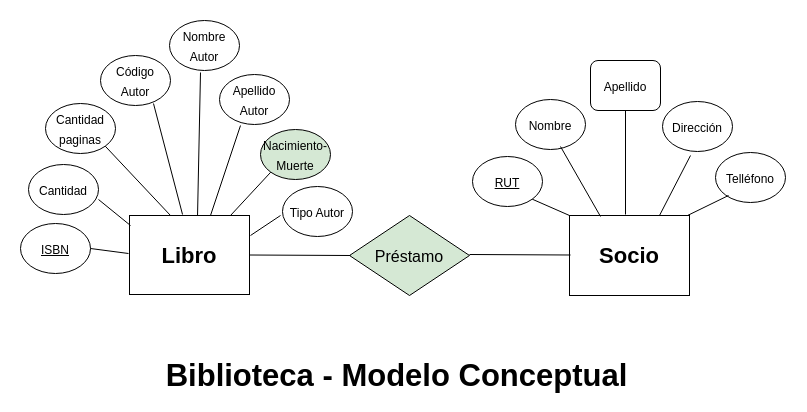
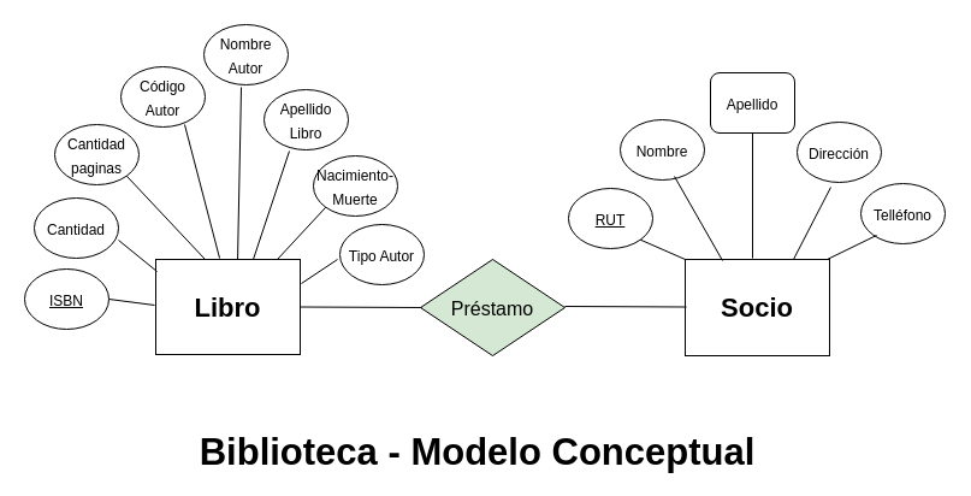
- <mxCell id="13" value="&lt;font style=&quot;font-size: 12px&quot;&gt;Apellido Autor&lt;/font&gt;" style="ellipse;whiteSpace=wrap;html=1;fontSize=16;" vertex="1" parent="1"><mxGeometry x="219" y="74" width="70" height="50" as="geometry" /></mxCell>
+ <mxCell id="13" value="&lt;font style=&quot;font-size: 12px&quot;&gt;Apellido Libro&lt;/font&gt;" style="ellipse;whiteSpace=wrap;html=1;fontSize=16;" vertex="1" parent="1"><mxGeometry x="219" y="74" width="70" height="50" as="geometry" /></mxCell>
- <mxCell id="14" value="&lt;font style=&quot;font-size: 12px&quot;&gt;Nacimiento-Muerte&lt;/font&gt;" style="ellipse;whiteSpace=wrap;html=1;fontSize=16;fillColor=#d5e8d4;" vertex="1" parent="1"><mxGeometry x="260" y="129" width="70" height="50" as="geometry" /></mxCell>
+ <mxCell id="14" value="&lt;font style=&quot;font-size: 12px&quot;&gt;Nacimiento-Muerte&lt;/font&gt;" style="ellipse;whiteSpace=wrap;html=1;fontSize=16;" vertex="1" parent="1"><mxGeometry x="260" y="129" width="70" height="50" as="geometry" /></mxCell>
